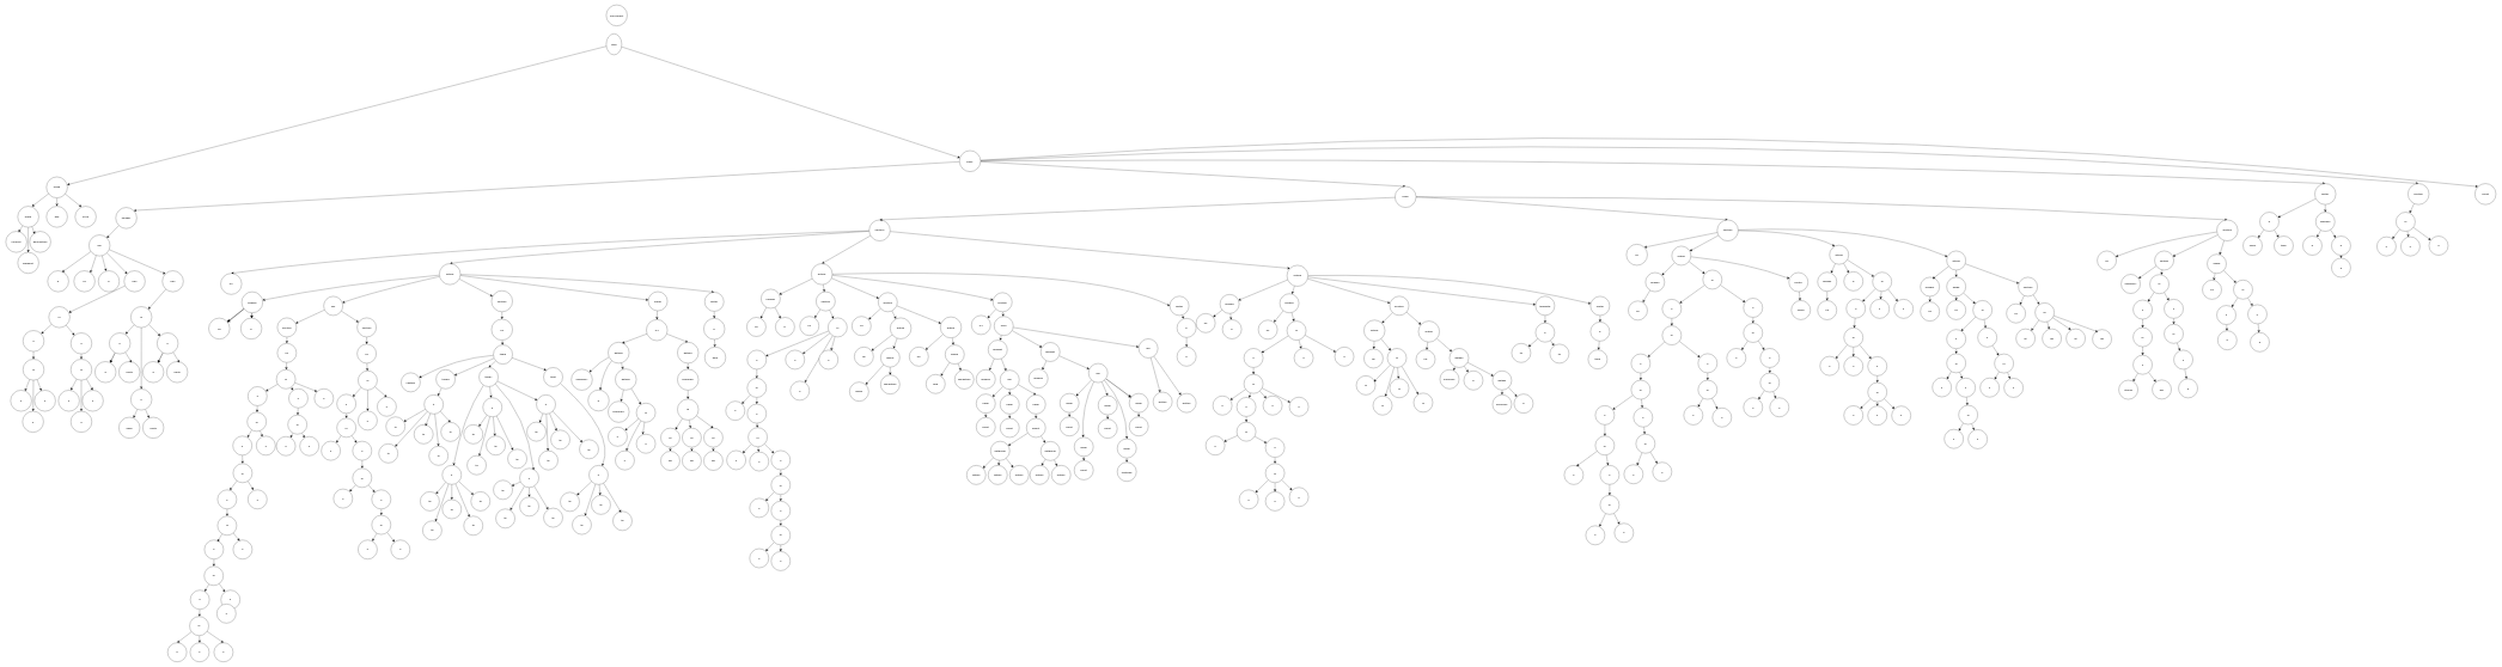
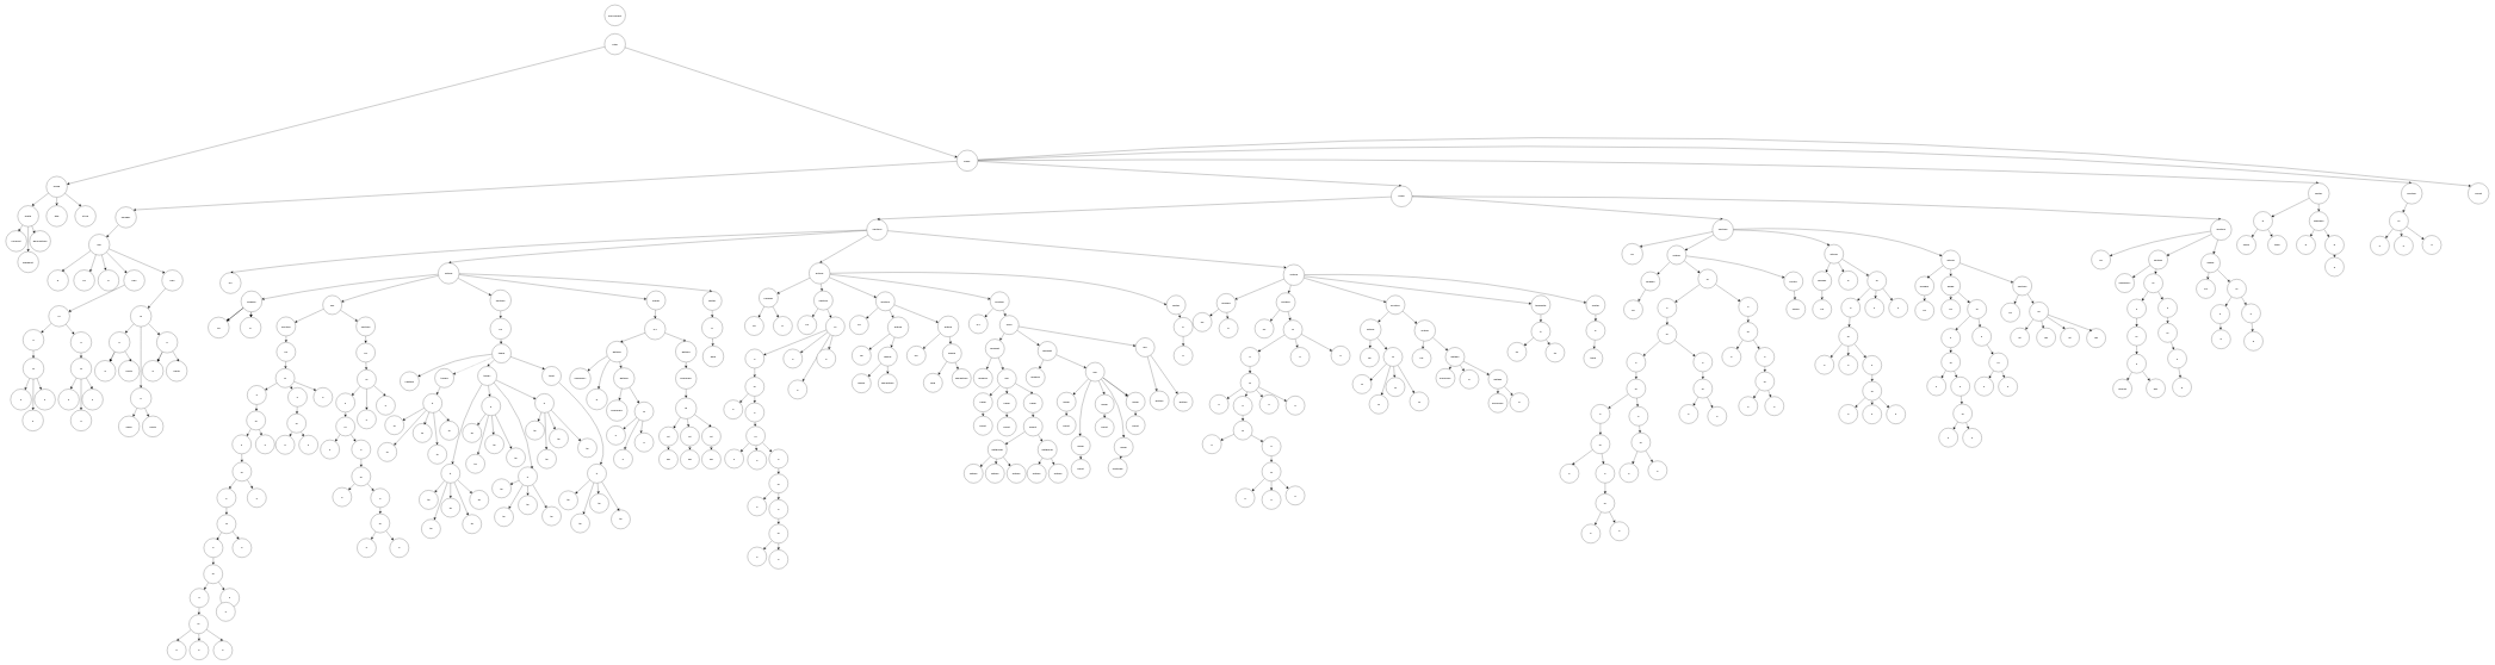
- <mxCell id="5" value="html" style="ellipse;whiteSpace=wrap;html=1;aspect=fixed;" vertex="1" parent="1"><mxGeometry x="2532" y="141" width="65" height="88" as="geometry" /></mxCell>
+ <mxCell id="5" value="html" style="ellipse;whiteSpace=wrap;html=1;aspect=fixed;" vertex="1" parent="1"><mxGeometry x="2532" y="141" width="88" height="88" as="geometry" /></mxCell>
- <mxCell id="391" value="form" style="ellipse;whiteSpace=wrap;html=1;" vertex="1" parent="1"><mxGeometry x="4155" y="1324" width="80" height="80" as="geometry" /></mxCell>
+ <mxCell id="391" value="form" style="ellipse;whiteSpace=wrap;html=1;" vertex="1" parent="1"><mxGeometry x="4190" y="1324" width="80" height="80" as="geometry" /></mxCell>
- <mxCell id="199" value="" style="edgeStyle=none;curved=1;rounded=0;orthogonalLoop=1;jettySize=auto;html=1;fontSize=12;startSize=8;endSize=8;" edge="1" parent="1" source="202" target="206"><mxGeometry relative="1" as="geometry" /></mxCell>
+ <mxCell id="199" value="" style="edgeStyle=none;curved=1;rounded=0;orthogonalLoop=1;jettySize=auto;html=1;fontSize=12;startSize=8;endSize=8;dashed=1;" edge="1" parent="1" source="202" target="206"><mxGeometry relative="1" as="geometry" /></mxCell>
- <mxCell id="376" value="video" style="ellipse;whiteSpace=wrap;html=1;" vertex="1" parent="1"><mxGeometry x="3550" y="1599" width="80" height="80" as="geometry" /></mxCell>
+ <mxCell id="376" value="video" style="ellipse;whiteSpace=wrap;html=1;" vertex="1" parent="1"><mxGeometry x="3570" y="1569" width="80" height="80" as="geometry" /></mxCell>
- <mxCell id="448" value="textarea" style="ellipse;whiteSpace=wrap;html=1;" vertex="1" parent="1"><mxGeometry x="4670" y="1934.54" width="80" height="80" as="geometry" /></mxCell>
+ <mxCell id="448" value="textarea" style="ellipse;whiteSpace=wrap;html=1;" vertex="1" parent="1"><mxGeometry x="4645" y="1924.54" width="80" height="80" as="geometry" /></mxCell>
